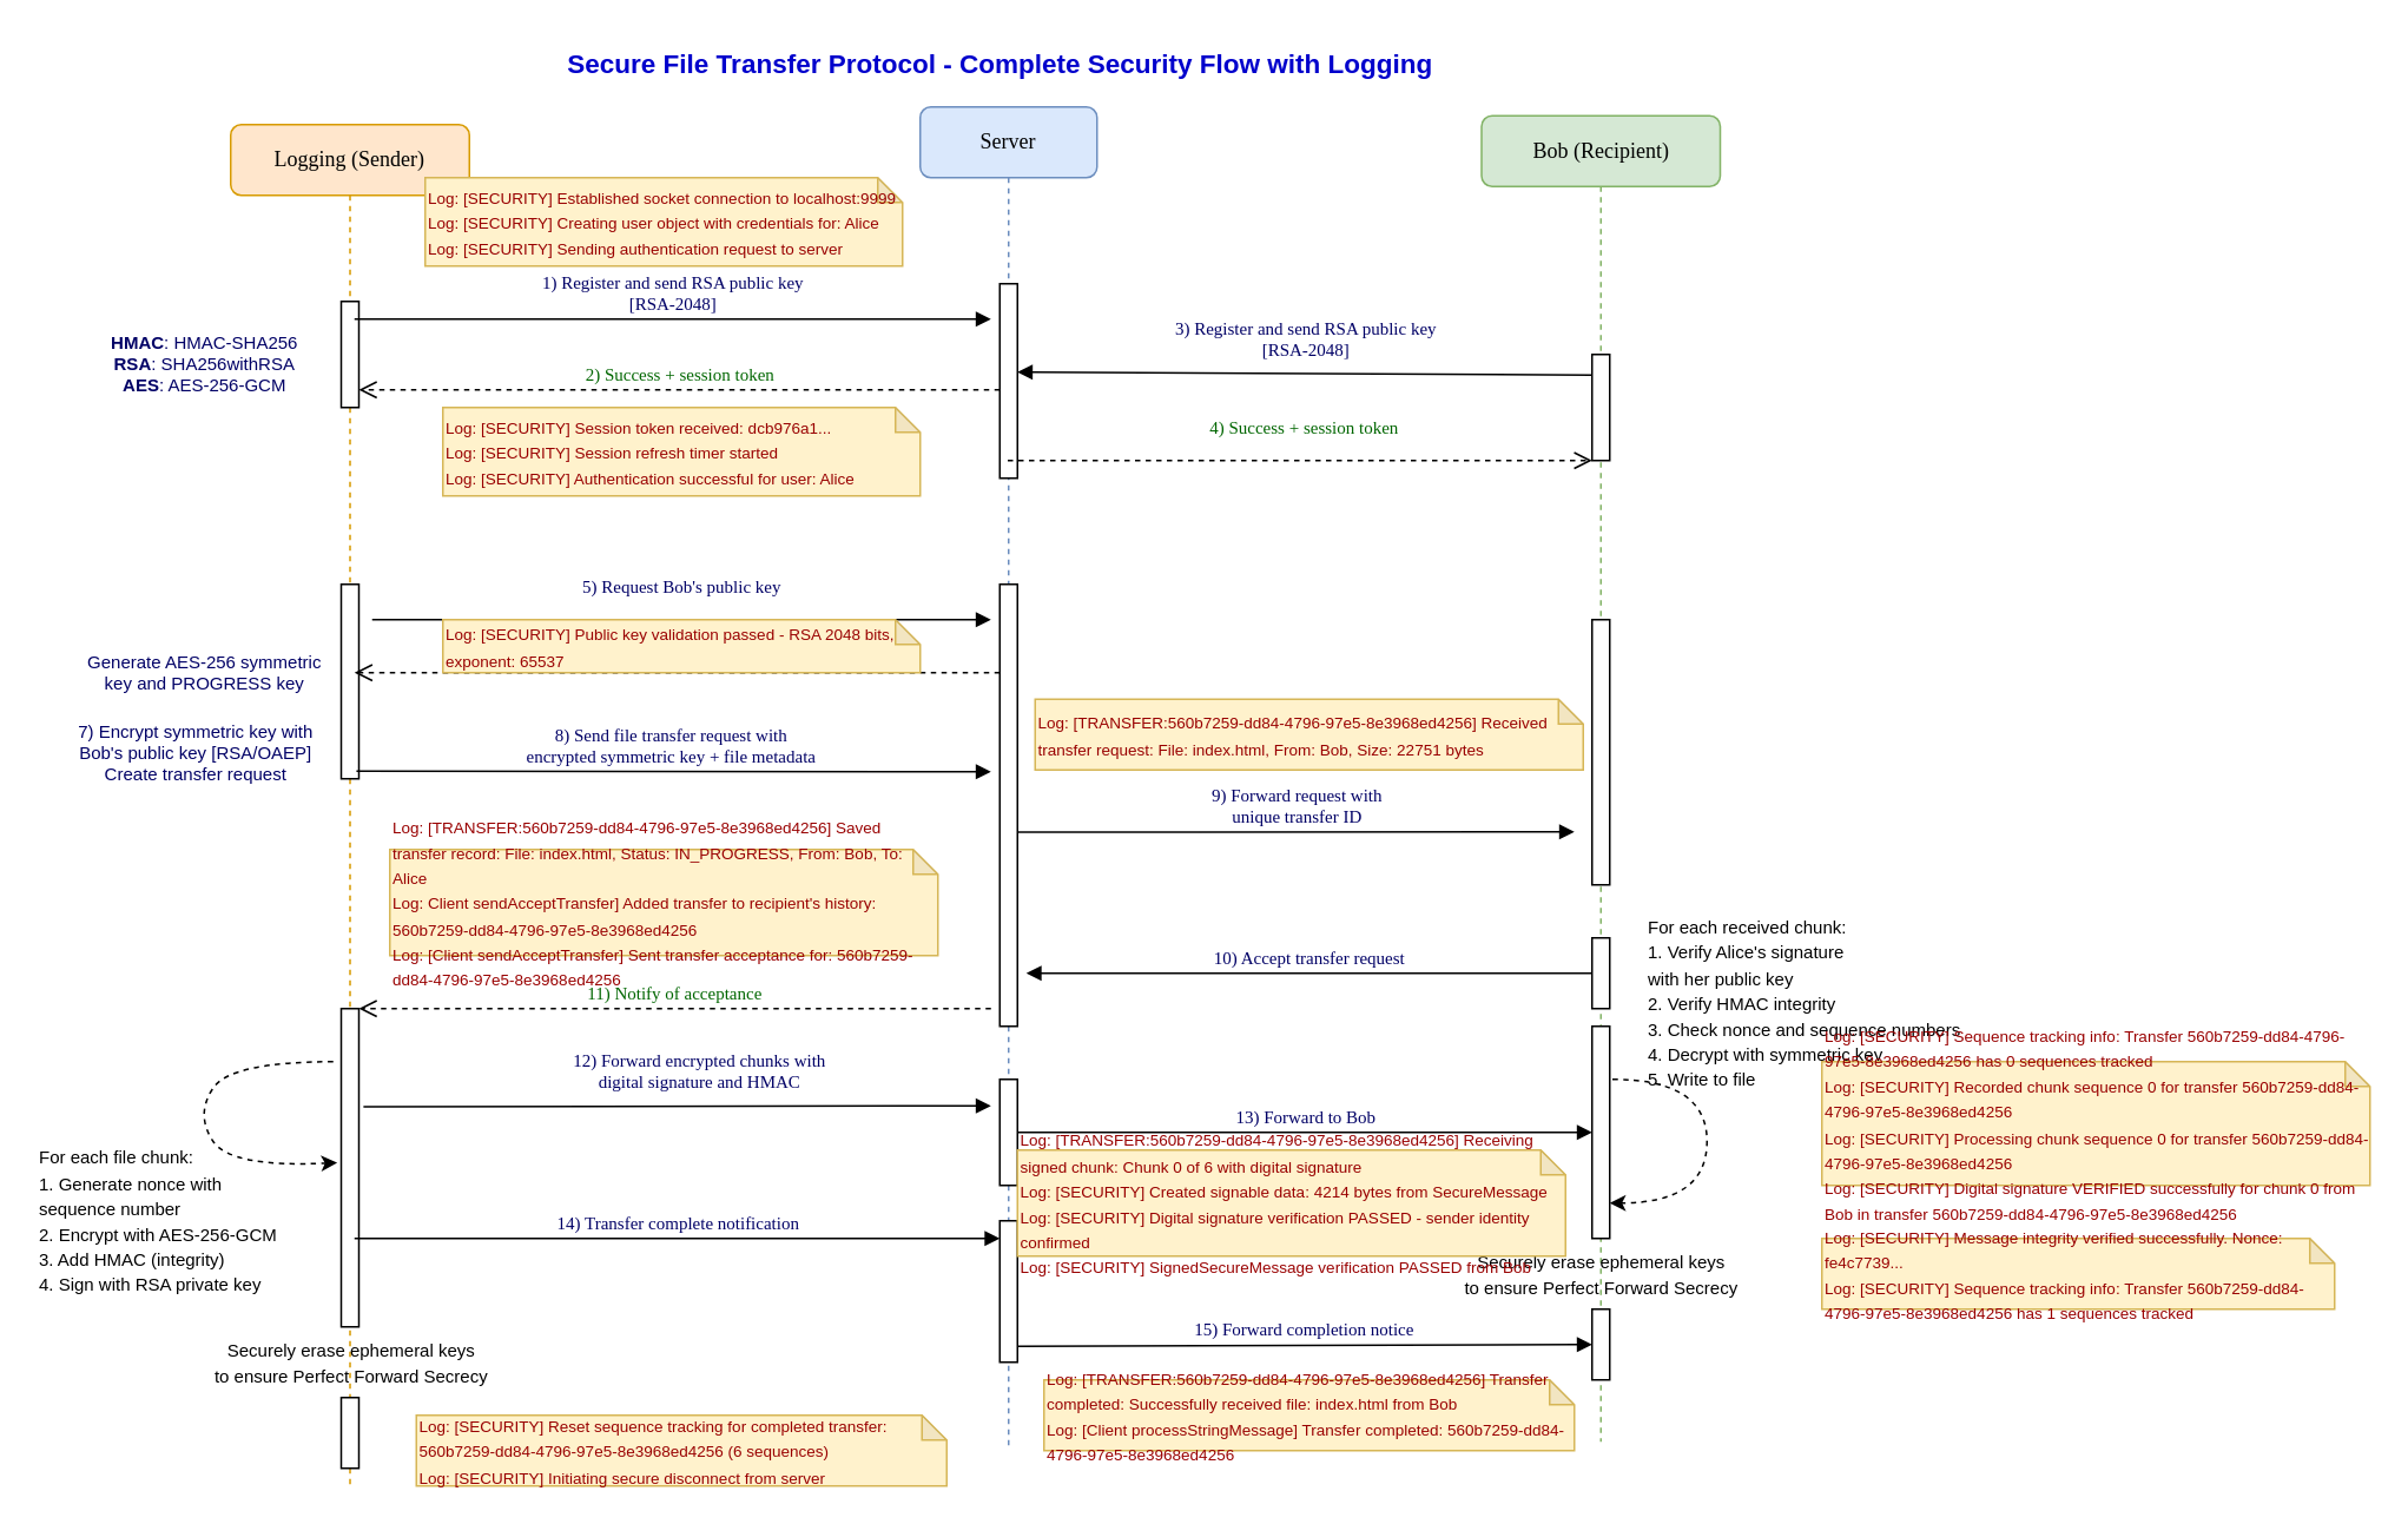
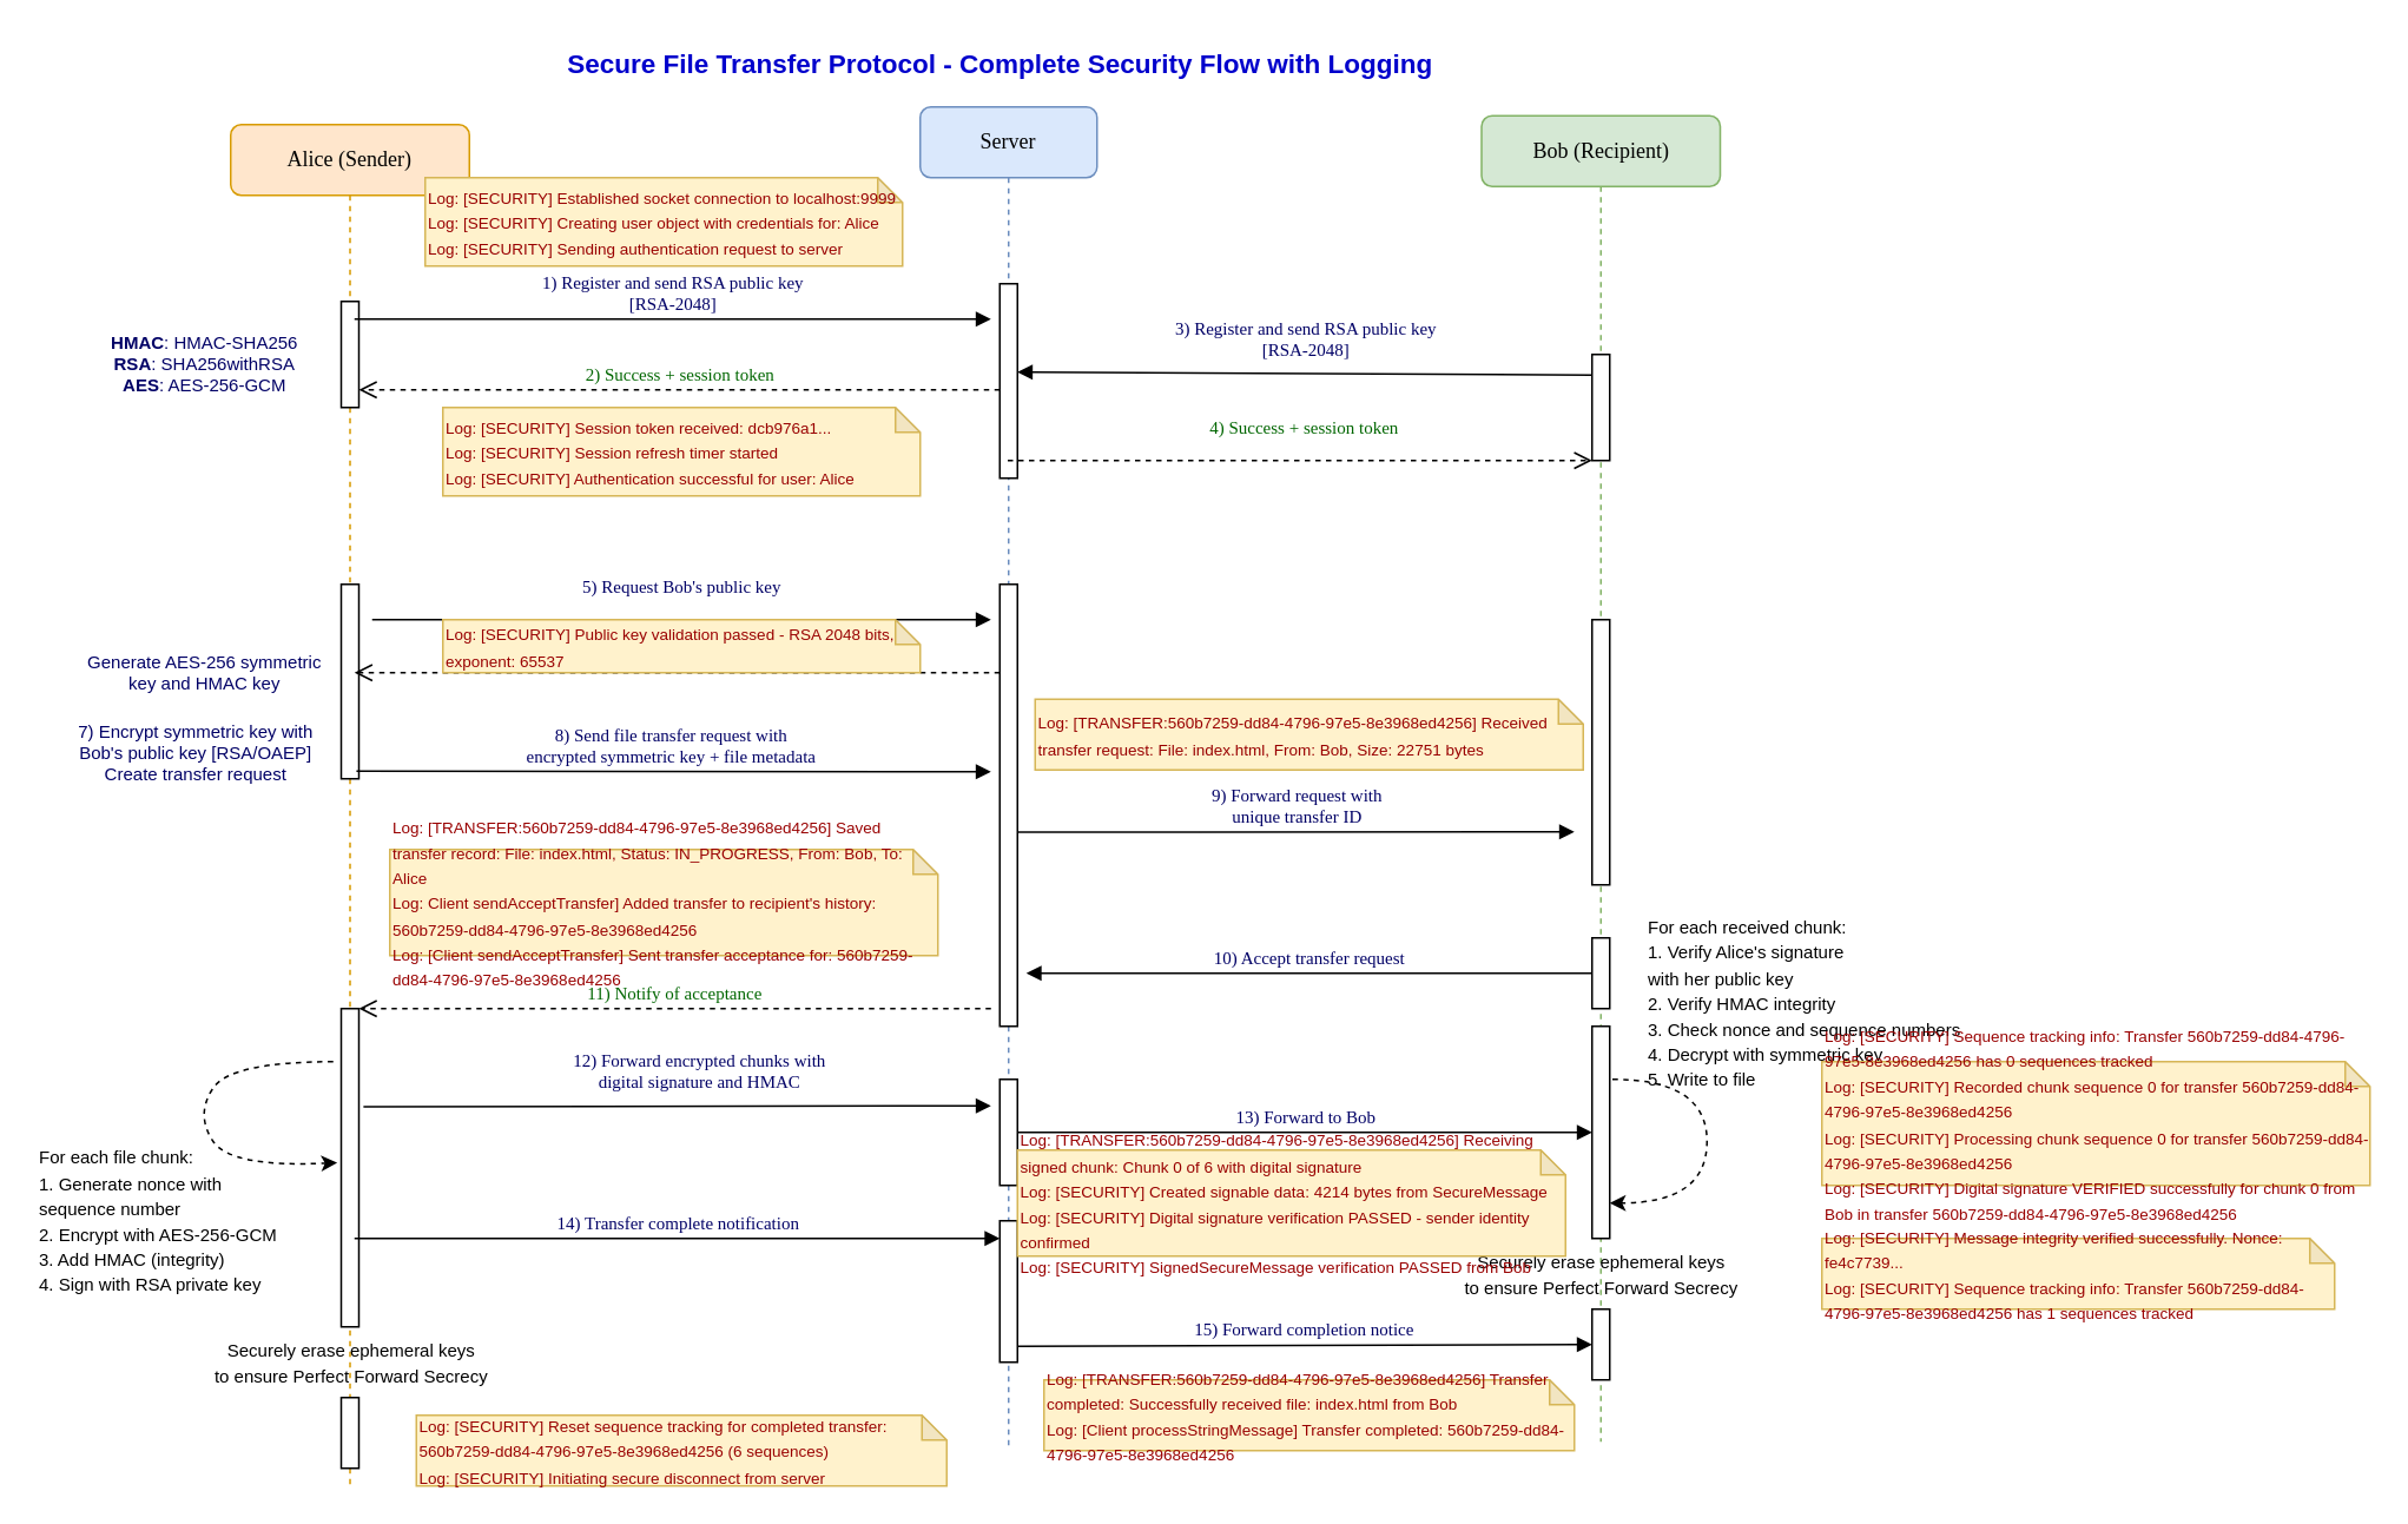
- <mxCell id="4" value="Logging (Sender)" style="shape=umlLifeline;perimeter=lifelinePerimeter;whiteSpace=wrap;html=1;container=1;collapsible=0;recursiveResize=0;outlineConnect=0;rounded=1;shadow=0;comic=0;labelBackgroundColor=none;strokeWidth=1;fontFamily=Verdana;fontSize=12;align=center;fillColor=#ffe6cc;strokeColor=#d79b00;" parent="1" vertex="1"><mxGeometry x="130" y="70" width="135" height="770" as="geometry" /></mxCell>
+ <mxCell id="4" value="Alice (Sender)" style="shape=umlLifeline;perimeter=lifelinePerimeter;whiteSpace=wrap;html=1;container=1;collapsible=0;recursiveResize=0;outlineConnect=0;rounded=1;shadow=0;comic=0;labelBackgroundColor=none;strokeWidth=1;fontFamily=Verdana;fontSize=12;align=center;fillColor=#ffe6cc;strokeColor=#d79b00;" parent="1" vertex="1"><mxGeometry x="130" y="70" width="135" height="770" as="geometry" /></mxCell>
- <mxCell id="19" value="Generate AES-256 symmetric&lt;br&gt;key and PROGRESS key" style="text;html=1;align=center;verticalAlign=middle;resizable=0;points=[];autosize=1;strokeColor=none;fillColor=none;fontSize=10;fontColor=#000066;" parent="1" vertex="1"><mxGeometry x="40" y="360" width="150" height="40" as="geometry" /></mxCell>
+ <mxCell id="19" value="Generate AES-256 symmetric&lt;br&gt;key and HMAC key" style="text;html=1;align=center;verticalAlign=middle;resizable=0;points=[];autosize=1;strokeColor=none;fillColor=none;fontSize=10;fontColor=#000066;" parent="1" vertex="1"><mxGeometry x="40" y="360" width="150" height="40" as="geometry" /></mxCell>
